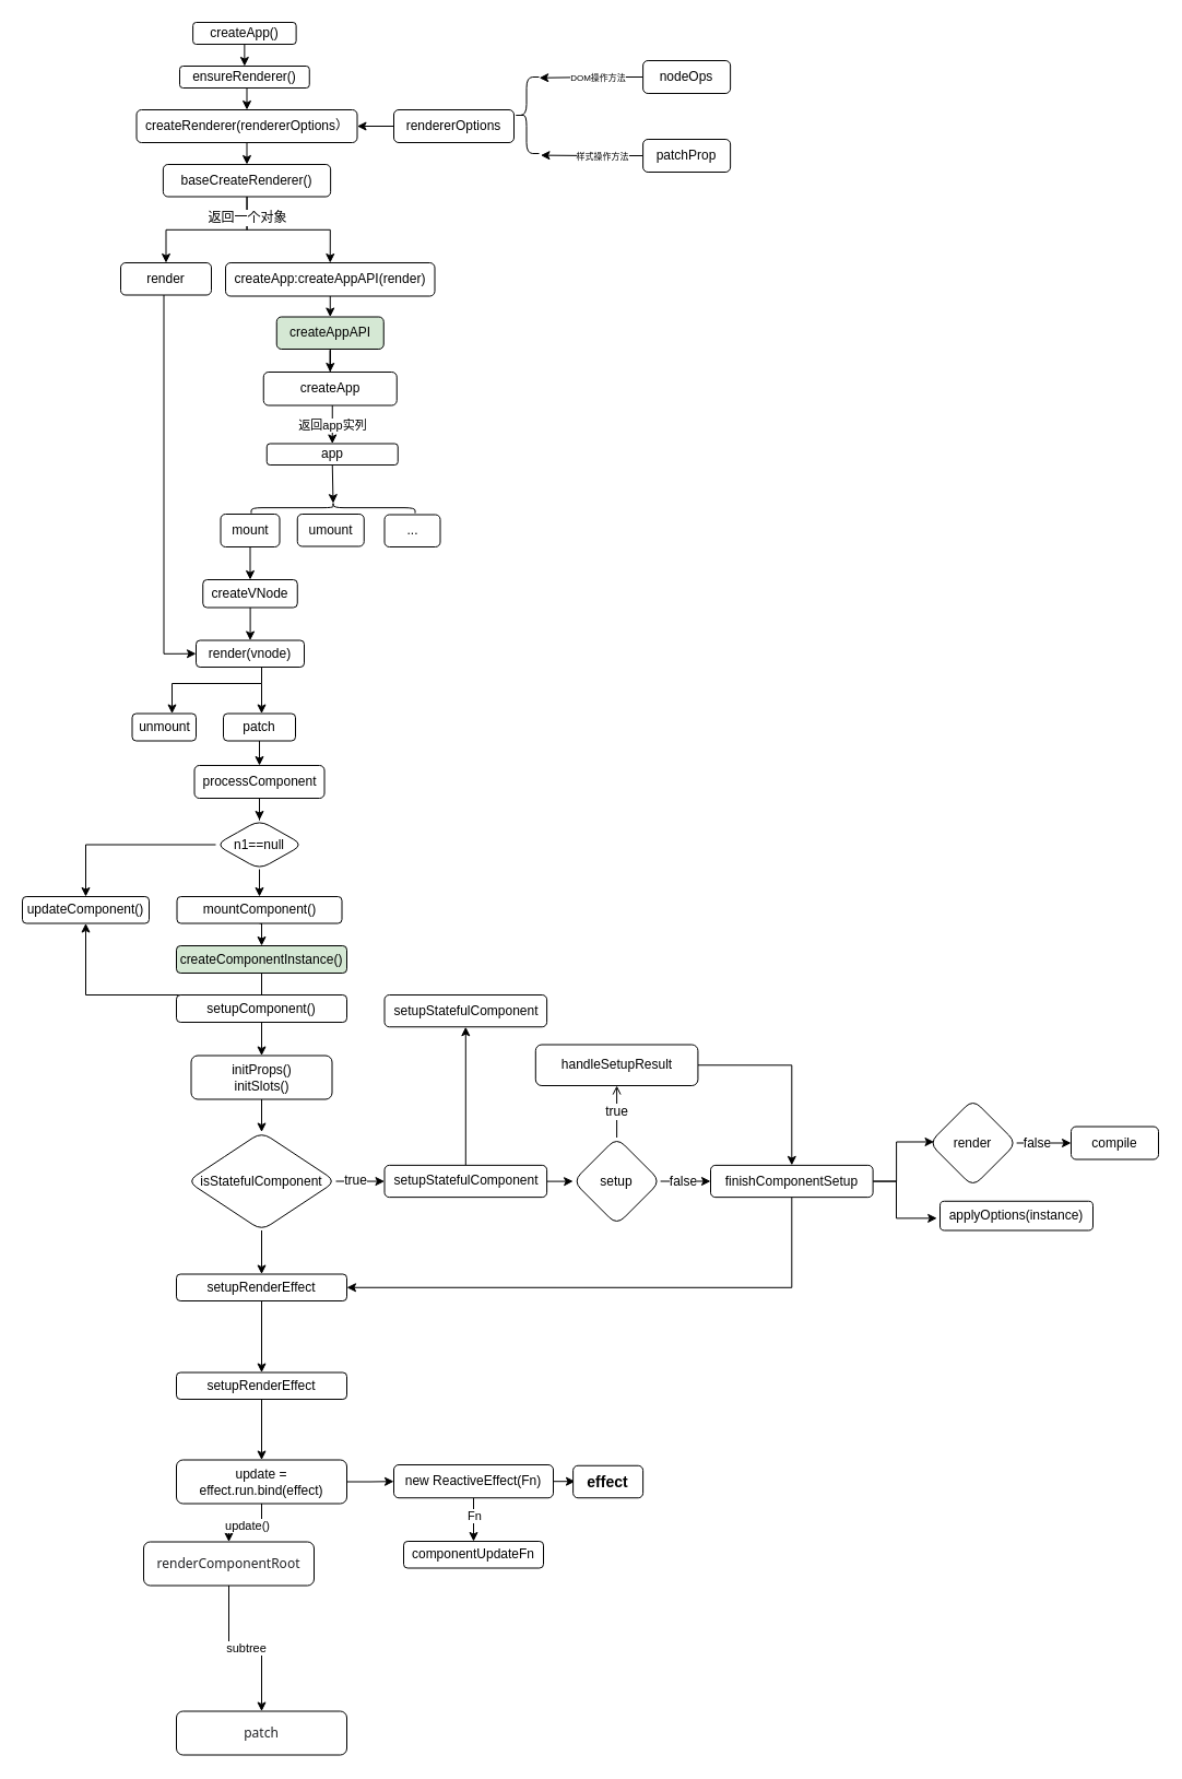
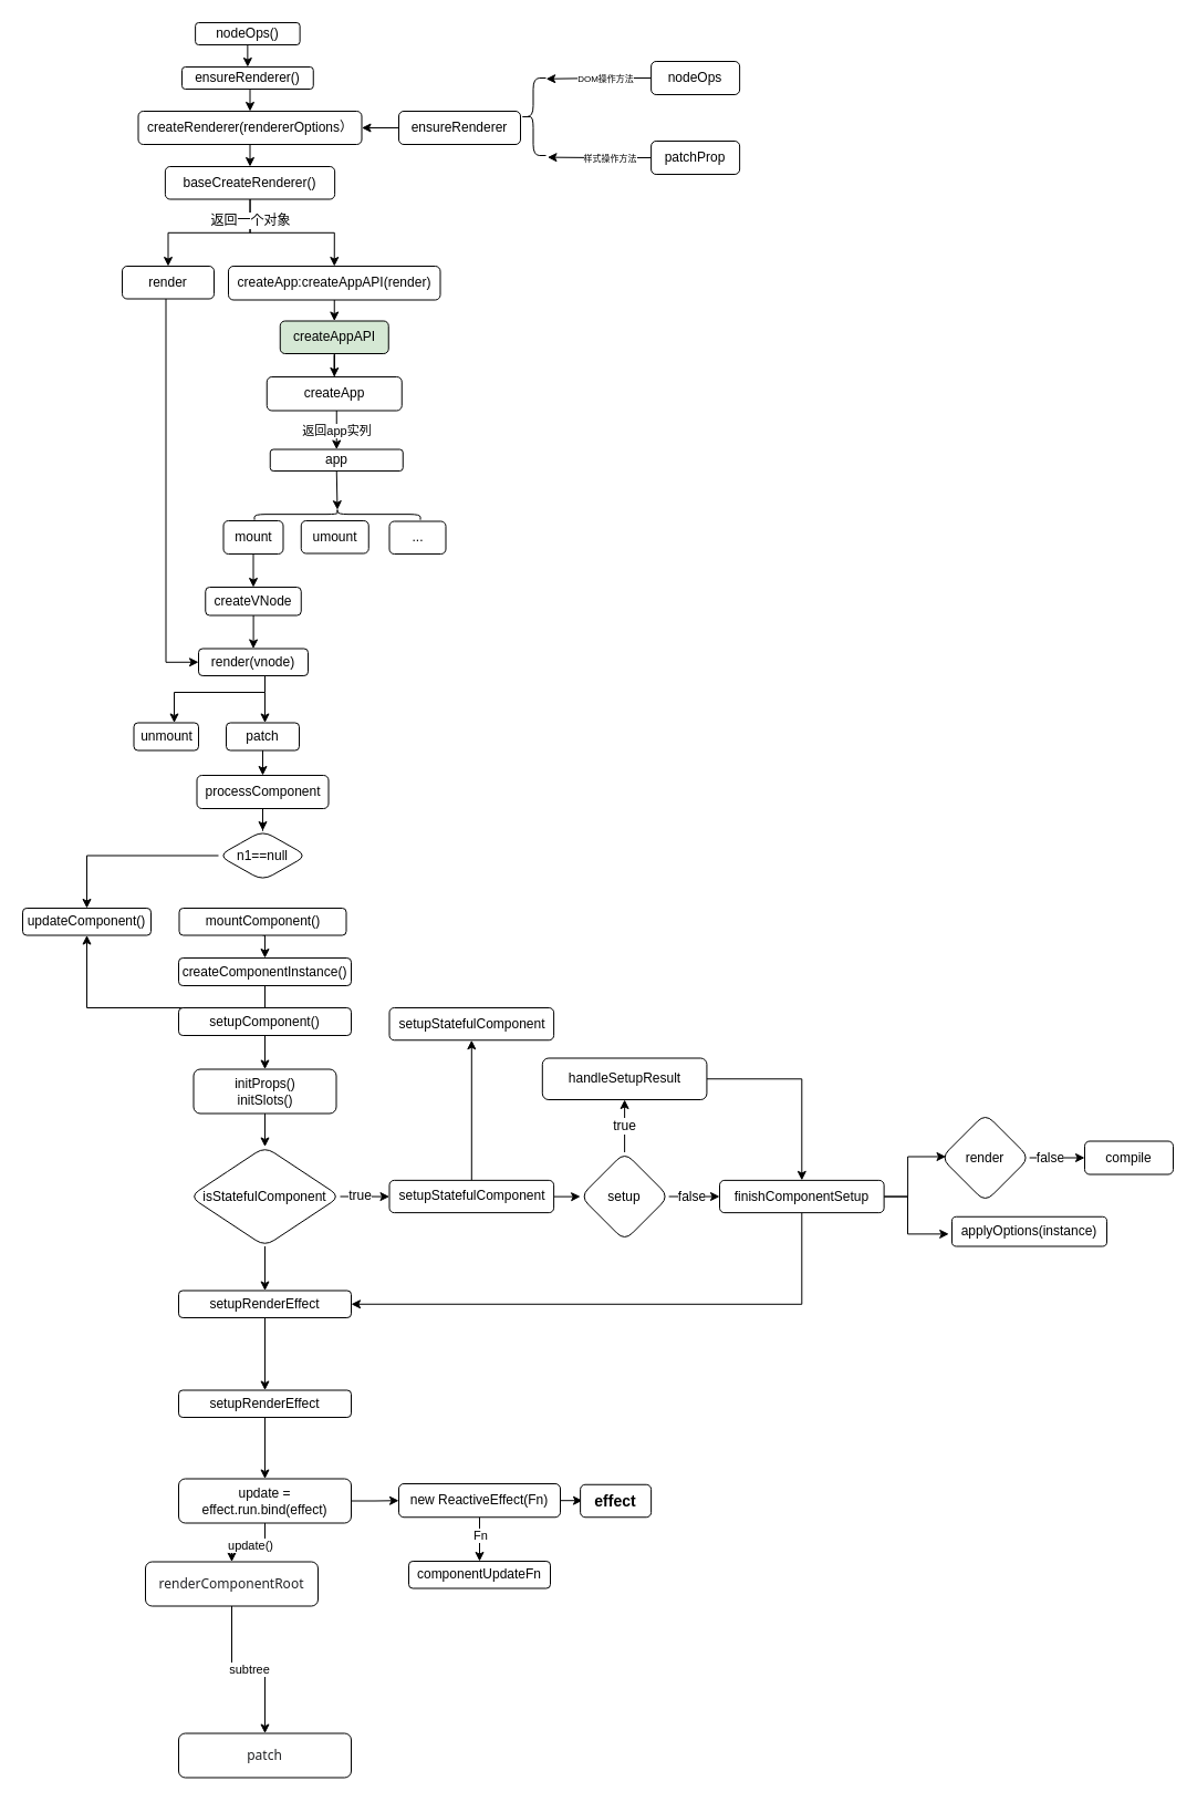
- <mxCell id="3" value="&lt;span style=&quot;white-space: normal&quot;&gt;createApp()&lt;/span&gt;" style="rounded=1;whiteSpace=wrap;html=1;" parent="1" vertex="1"><mxGeometry x="176.12" width="94.5" height="20" as="geometry" y="20" /></mxCell>
+ <mxCell id="3" value="&lt;span style=&quot;white-space: normal&quot;&gt;nodeOps()&lt;/span&gt;" style="rounded=1;whiteSpace=wrap;html=1;" parent="1" vertex="1"><mxGeometry x="176.12" width="94.5" height="20" as="geometry" y="20" /></mxCell>
- <mxCell id="89" value="&lt;span&gt;rendererOptions&lt;/span&gt;" style="rounded=1;whiteSpace=wrap;html=1;" parent="1" vertex="1"><mxGeometry x="360" y="100" width="110" height="30" as="geometry" /></mxCell>
+ <mxCell id="89" value="&lt;span&gt;ensureRenderer&lt;/span&gt;" style="rounded=1;whiteSpace=wrap;html=1;" parent="1" vertex="1"><mxGeometry x="360" y="100" width="110" height="30" as="geometry" /></mxCell>
- <mxCell id="84" value="" style="edgeStyle=orthogonalEdgeStyle;rounded=0;orthogonalLoop=1;jettySize=auto;html=1;fontFamily=Helvetica;fontSize=12;fontColor=default;" parent="1" source="86" target="34" edge="1"><mxGeometry relative="1" as="geometry" /></mxCell>
- <mxCell id="80" value="createComponentInstance()" style="rounded=1;whiteSpace=wrap;html=1;fillColor=#d5e8d4;" parent="1" vertex="1"><mxGeometry x="161" y="865" width="156" height="25" as="geometry" /></mxCell>
+ <mxCell id="80" value="createComponentInstance()" style="rounded=1;whiteSpace=wrap;html=1;" parent="1" vertex="1"><mxGeometry x="161" y="865" width="156" height="25" as="geometry" /></mxCell>
- <mxCell id="67" value="true" style="edgeStyle=orthogonalEdgeStyle;rounded=0;orthogonalLoop=1;jettySize=auto;html=1;entryX=0.5;entryY=1;entryDx=0;entryDy=0;fontFamily=Helvetica;fontSize=12;fontColor=default;endArrow=open;" parent="1" source="68" target="74" edge="1"><mxGeometry relative="1" as="geometry" /></mxCell>
+ <mxCell id="67" value="true" style="edgeStyle=orthogonalEdgeStyle;rounded=0;orthogonalLoop=1;jettySize=auto;html=1;entryX=0.5;entryY=1;entryDx=0;entryDy=0;fontFamily=Helvetica;fontSize=12;fontColor=default;" parent="1" source="68" target="74" edge="1"><mxGeometry relative="1" as="geometry" /></mxCell>
